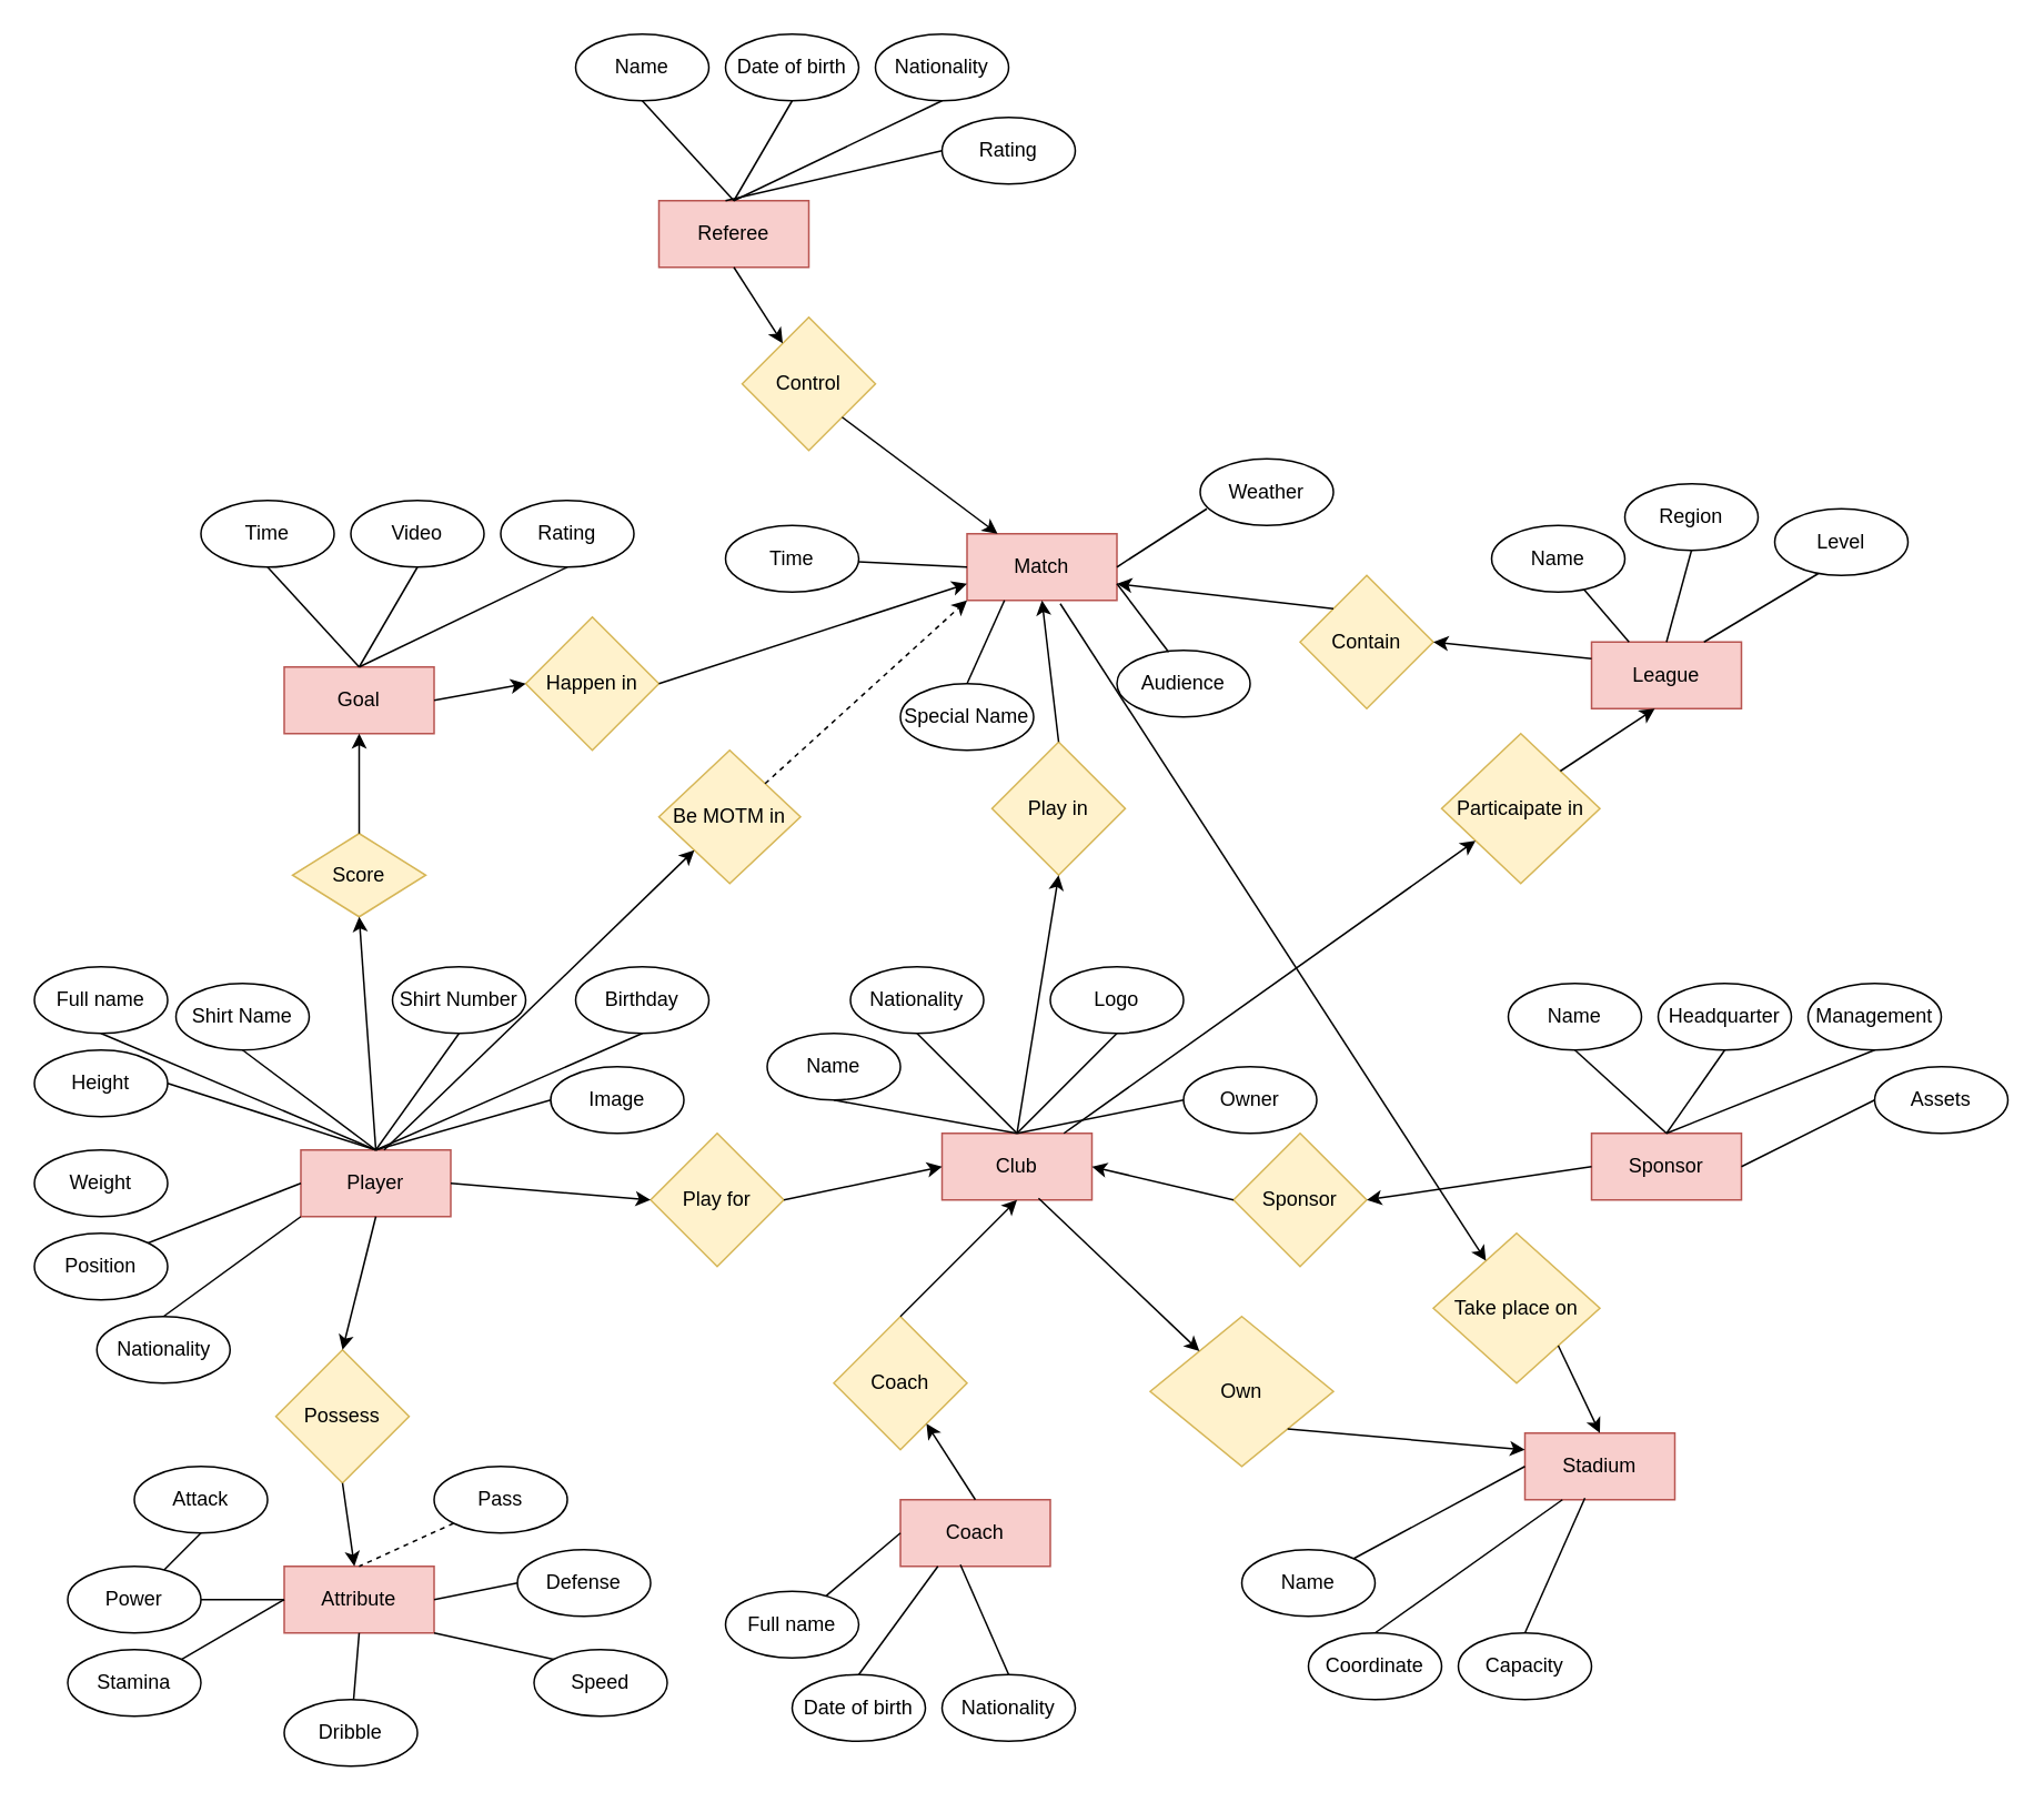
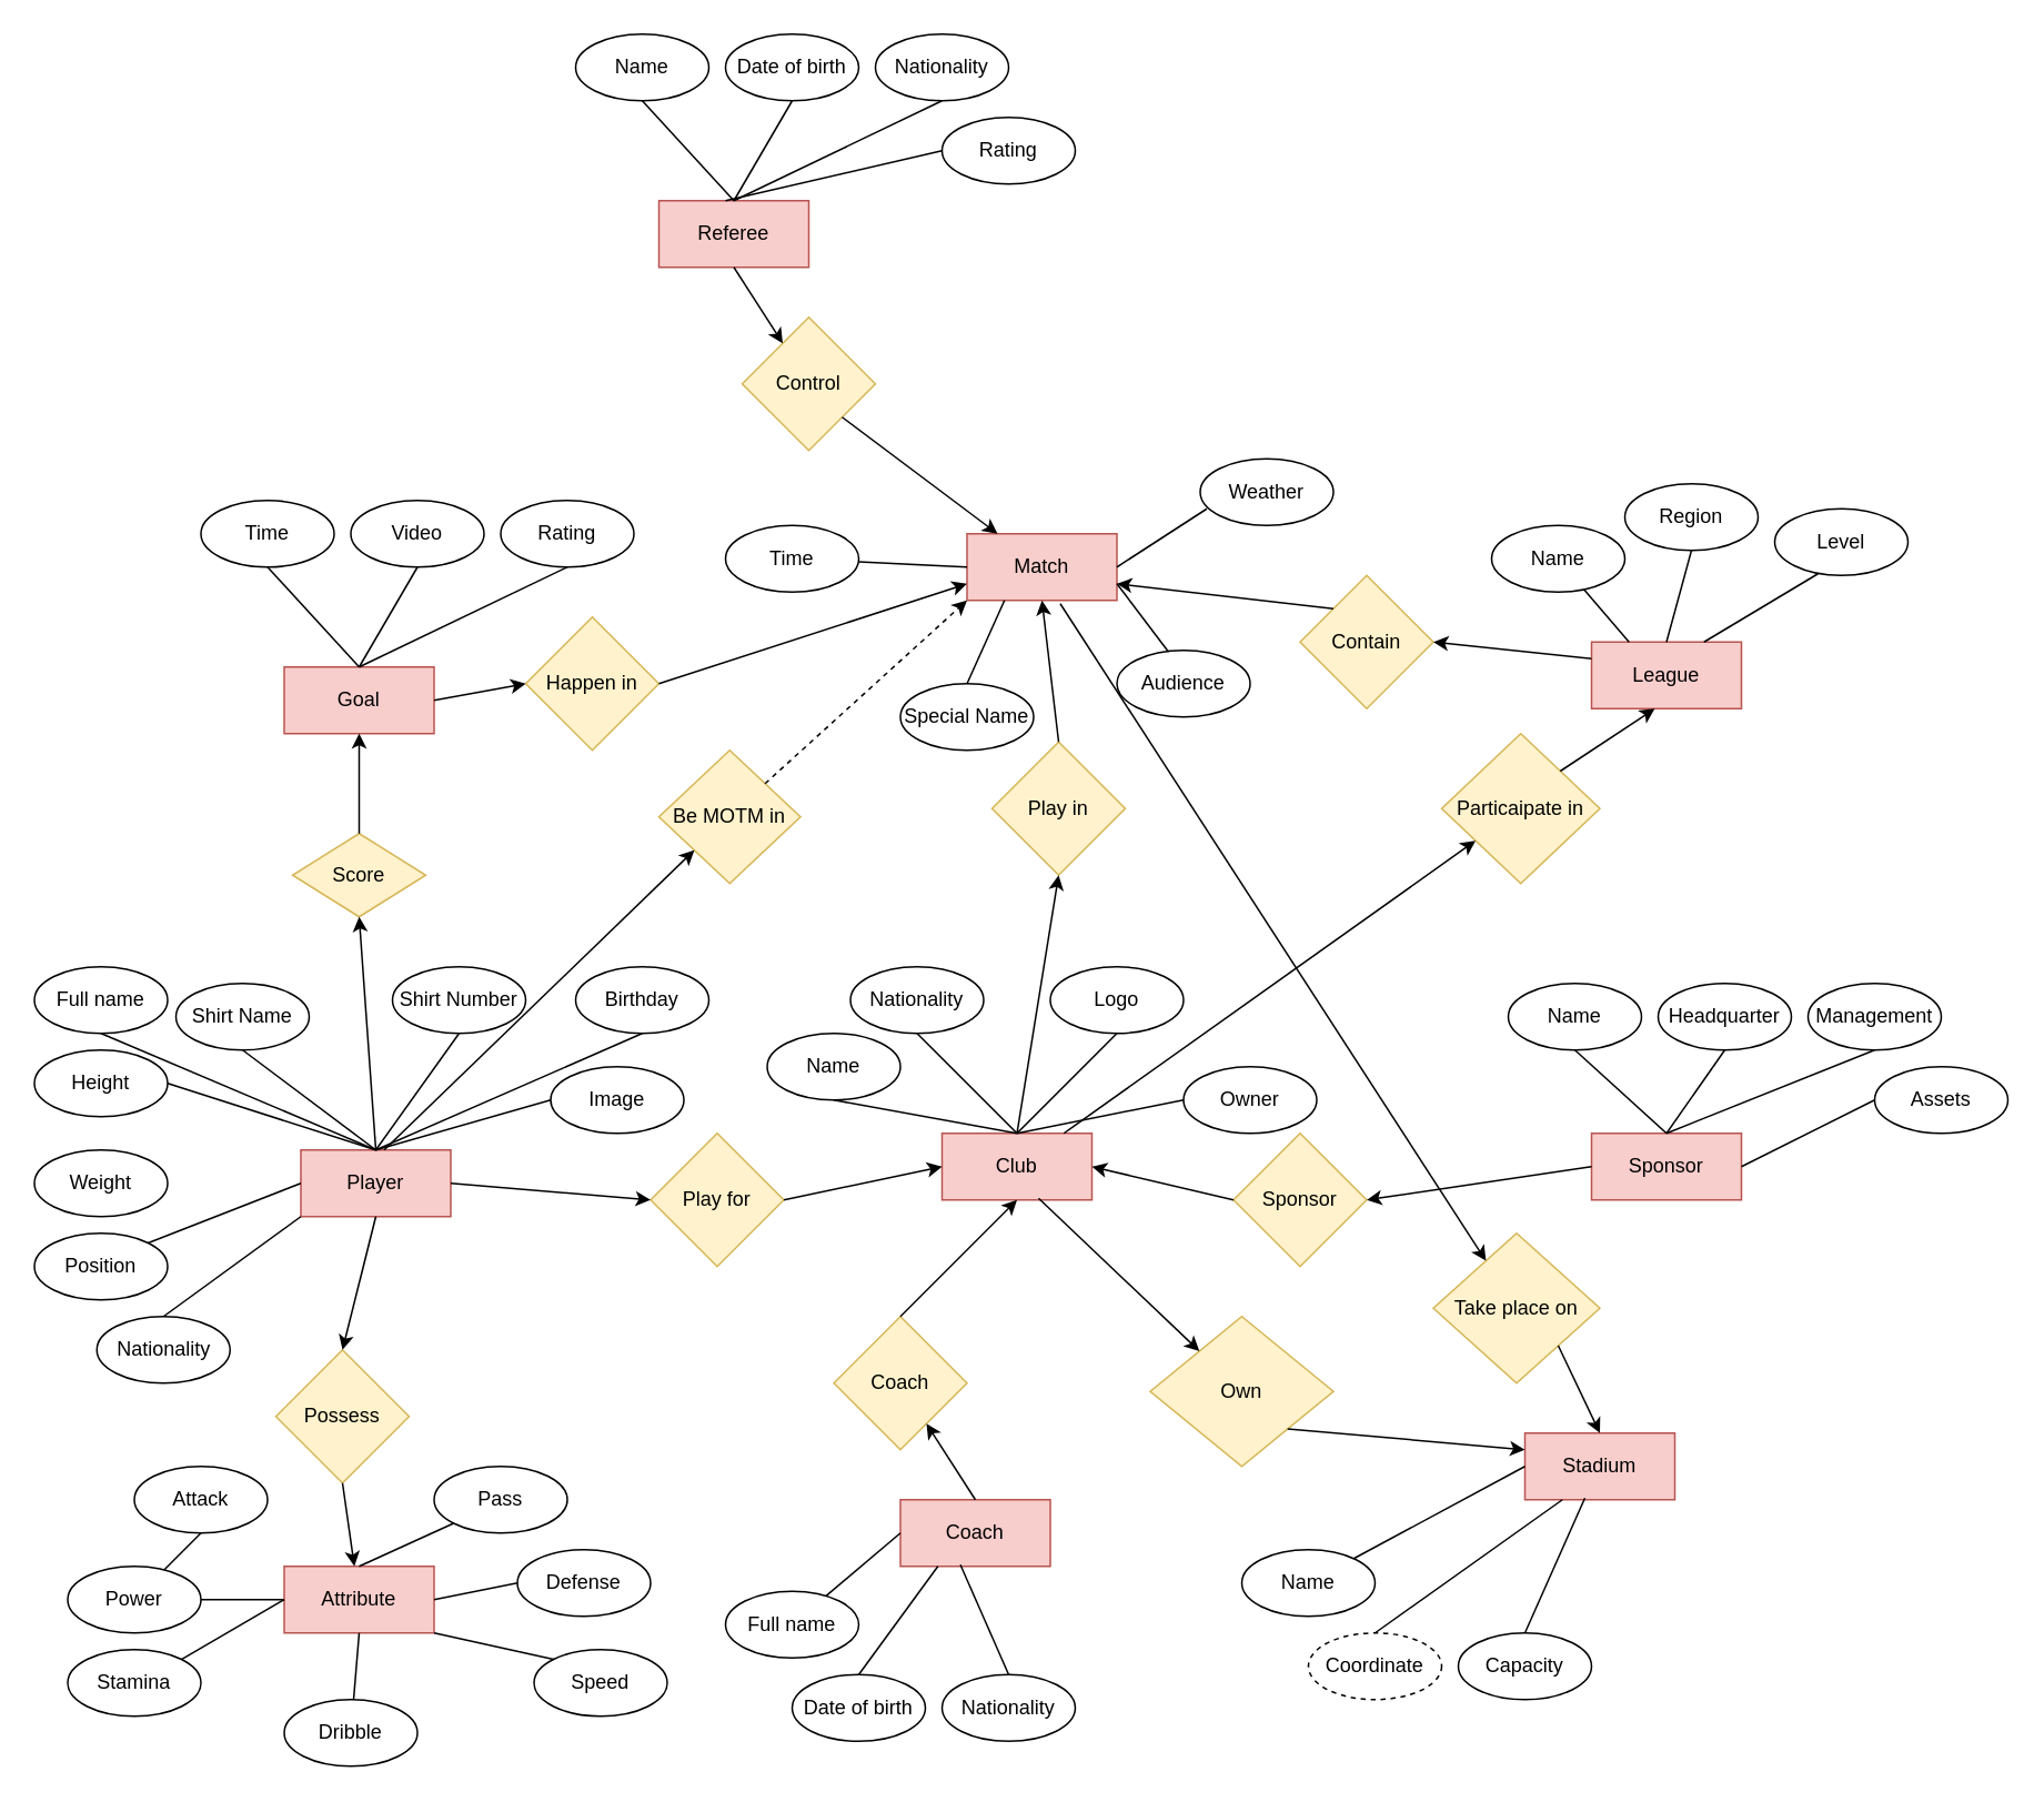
- <mxCell id="94" value="" style="endArrow=none;html=1;rounded=0;exitX=0;exitY=1;exitDx=0;exitDy=0;entryX=0.5;entryY=0;entryDx=0;entryDy=0;dashed=1;" parent="1" source="93" target="88" edge="1"><mxGeometry width="50" height="50" relative="1" as="geometry"><mxPoint x="350" y="1307.5" as="sourcePoint" /><mxPoint x="155" y="1147.5" as="targetPoint" /></mxGeometry></mxCell>
+ <mxCell id="94" value="" style="endArrow=none;html=1;rounded=0;exitX=0;exitY=1;exitDx=0;exitDy=0;entryX=0.5;entryY=0;entryDx=0;entryDy=0;" parent="1" source="93" target="88" edge="1"><mxGeometry width="50" height="50" relative="1" as="geometry"><mxPoint x="350" y="1307.5" as="sourcePoint" /><mxPoint x="155" y="1147.5" as="targetPoint" /></mxGeometry></mxCell>
- <mxCell id="51" value="Coordinate" style="ellipse;whiteSpace=wrap;html=1;" parent="1" vertex="1"><mxGeometry x="785" y="980" width="80" height="40" as="geometry" /></mxCell>
+ <mxCell id="51" value="Coordinate" style="ellipse;whiteSpace=wrap;html=1;dashed=1;" parent="1" vertex="1"><mxGeometry x="785" y="980" width="80" height="40" as="geometry" /></mxCell>
